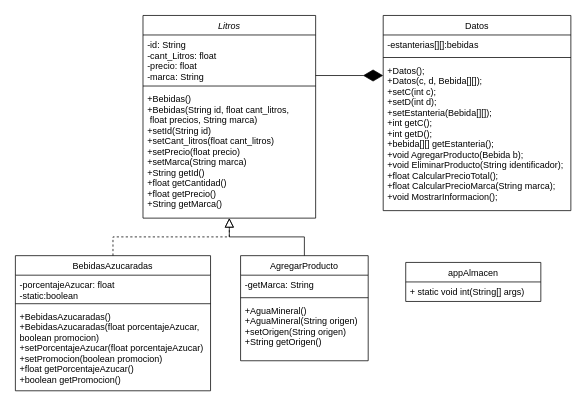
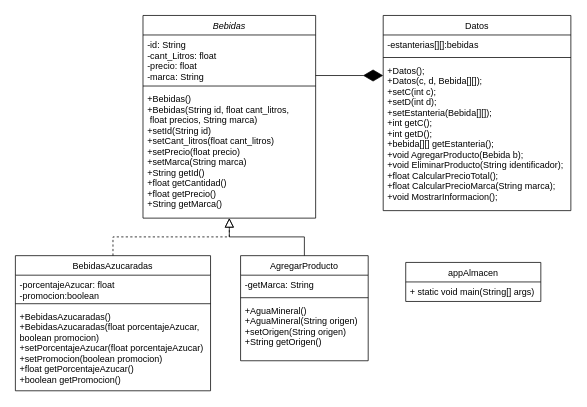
- <mxCell id="2" value="Litros" style="swimlane;fontStyle=2;align=center;verticalAlign=top;childLayout=stackLayout;horizontal=1;startSize=26;horizontalStack=0;resizeParent=1;resizeLast=0;collapsible=1;marginBottom=0;rounded=0;shadow=0;strokeWidth=1;" parent="1" vertex="1"><mxGeometry x="190" y="20" width="230" height="270" as="geometry"><mxRectangle x="230" y="140" width="160" height="26" as="alternateBounds" /></mxGeometry></mxCell>
+ <mxCell id="2" value="Bebidas" style="swimlane;fontStyle=2;align=center;verticalAlign=top;childLayout=stackLayout;horizontal=1;startSize=26;horizontalStack=0;resizeParent=1;resizeLast=0;collapsible=1;marginBottom=0;rounded=0;shadow=0;strokeWidth=1;" parent="1" vertex="1"><mxGeometry x="190" y="20" width="230" height="270" as="geometry"><mxRectangle x="230" y="140" width="160" height="26" as="alternateBounds" /></mxGeometry></mxCell>
- <mxCell id="7" value="-porcentajeAzucar: float&#10;-static:boolean" style="text;align=left;verticalAlign=top;spacingLeft=4;spacingRight=4;overflow=hidden;rotatable=0;points=[[0,0.5],[1,0.5]];portConstraint=eastwest;" parent="6" vertex="1"><mxGeometry y="26" width="260" height="34" as="geometry" /></mxCell>
+ <mxCell id="7" value="-porcentajeAzucar: float&#10;-promocion:boolean" style="text;align=left;verticalAlign=top;spacingLeft=4;spacingRight=4;overflow=hidden;rotatable=0;points=[[0,0.5],[1,0.5]];portConstraint=eastwest;" parent="6" vertex="1"><mxGeometry y="26" width="260" height="34" as="geometry" /></mxCell>
- <mxCell id="22" value="+ static void int(String[] args)" style="text;strokeColor=none;fillColor=none;align=left;verticalAlign=top;spacingLeft=4;spacingRight=4;overflow=hidden;rotatable=0;points=[[0,0.5],[1,0.5]];portConstraint=eastwest;" parent="21" vertex="1"><mxGeometry y="26" width="180" height="26" as="geometry" /></mxCell>
+ <mxCell id="22" value="+ static void main(String[] args)" style="text;strokeColor=none;fillColor=none;align=left;verticalAlign=top;spacingLeft=4;spacingRight=4;overflow=hidden;rotatable=0;points=[[0,0.5],[1,0.5]];portConstraint=eastwest;" parent="21" vertex="1"><mxGeometry y="26" width="180" height="26" as="geometry" /></mxCell>
